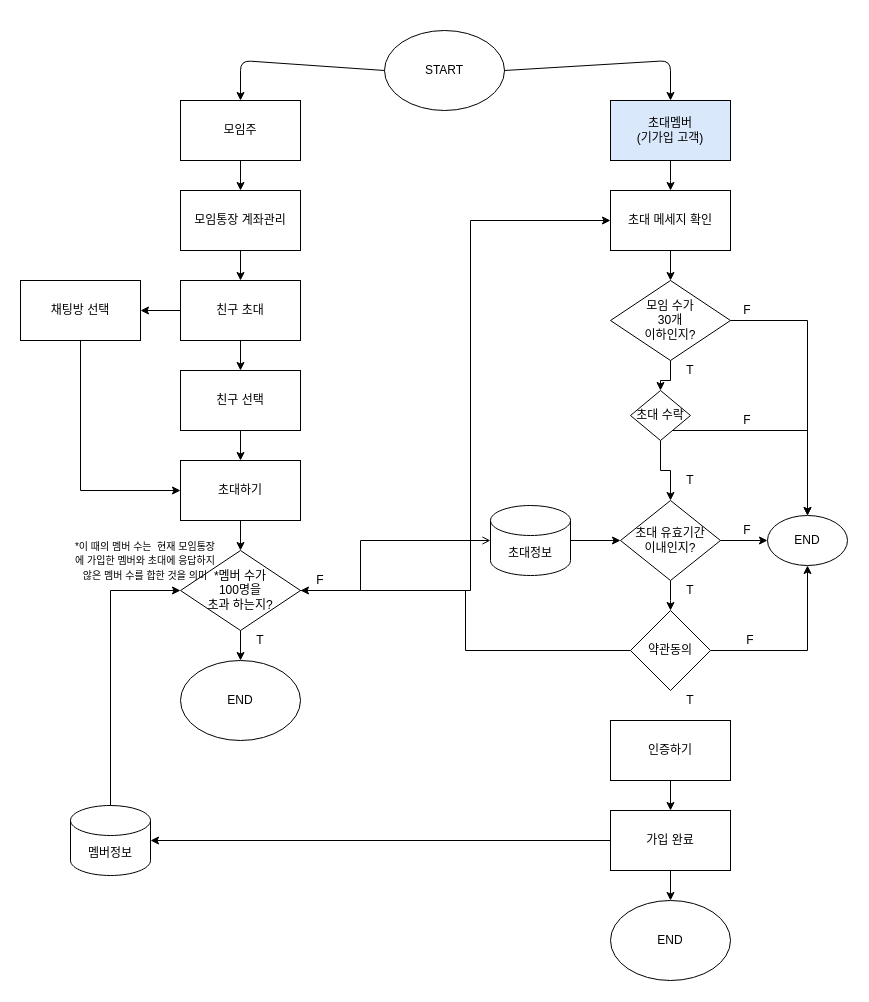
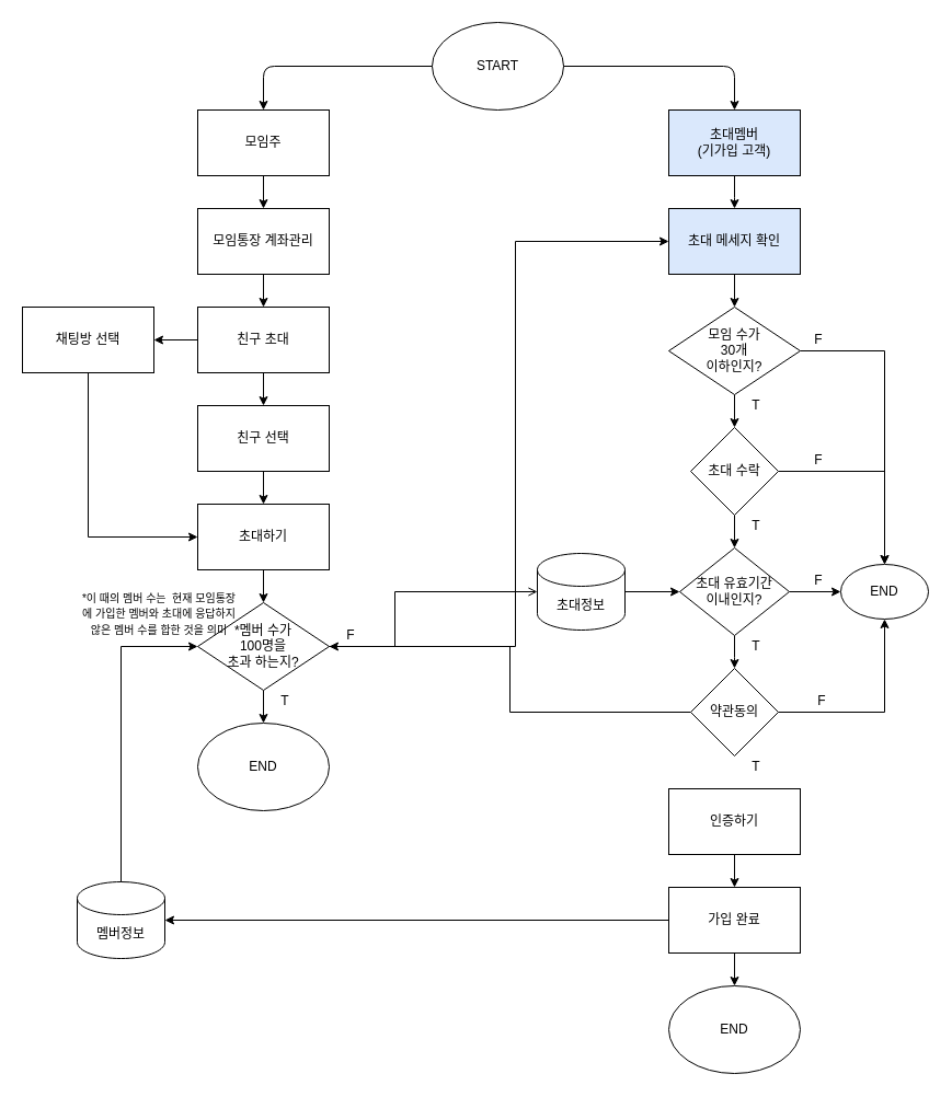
- <mxCell id="2" value="START" style="ellipse;whiteSpace=wrap;html=1;" vertex="1" parent="1"><mxGeometry x="384" y="30" width="120" height="80" as="geometry" /></mxCell>
+ <mxCell id="2" value="START" style="ellipse;whiteSpace=wrap;html=1;" vertex="1" parent="1"><mxGeometry x="394" y="20" width="120" height="80" as="geometry" /></mxCell>
- <mxCell id="41" value="초대 메세지 확인" style="rounded=0;whiteSpace=wrap;html=1;" vertex="1" parent="1"><mxGeometry x="610" y="190" width="120" height="60" as="geometry" /></mxCell>
+ <mxCell id="41" value="초대 메세지 확인" style="rounded=0;whiteSpace=wrap;html=1;fillColor=#dae8fc;" vertex="1" parent="1"><mxGeometry x="610" y="190" width="120" height="60" as="geometry" /></mxCell>
- <mxCell id="23" value="초대 수락" style="rhombus;whiteSpace=wrap;html=1;" vertex="1" parent="1"><mxGeometry x="630" y="390" width="60" height="50" as="geometry" /></mxCell>
+ <mxCell id="23" value="초대 수락" style="rhombus;whiteSpace=wrap;html=1;" vertex="1" parent="1"><mxGeometry x="630" y="390" width="80" height="80" as="geometry" /></mxCell>
